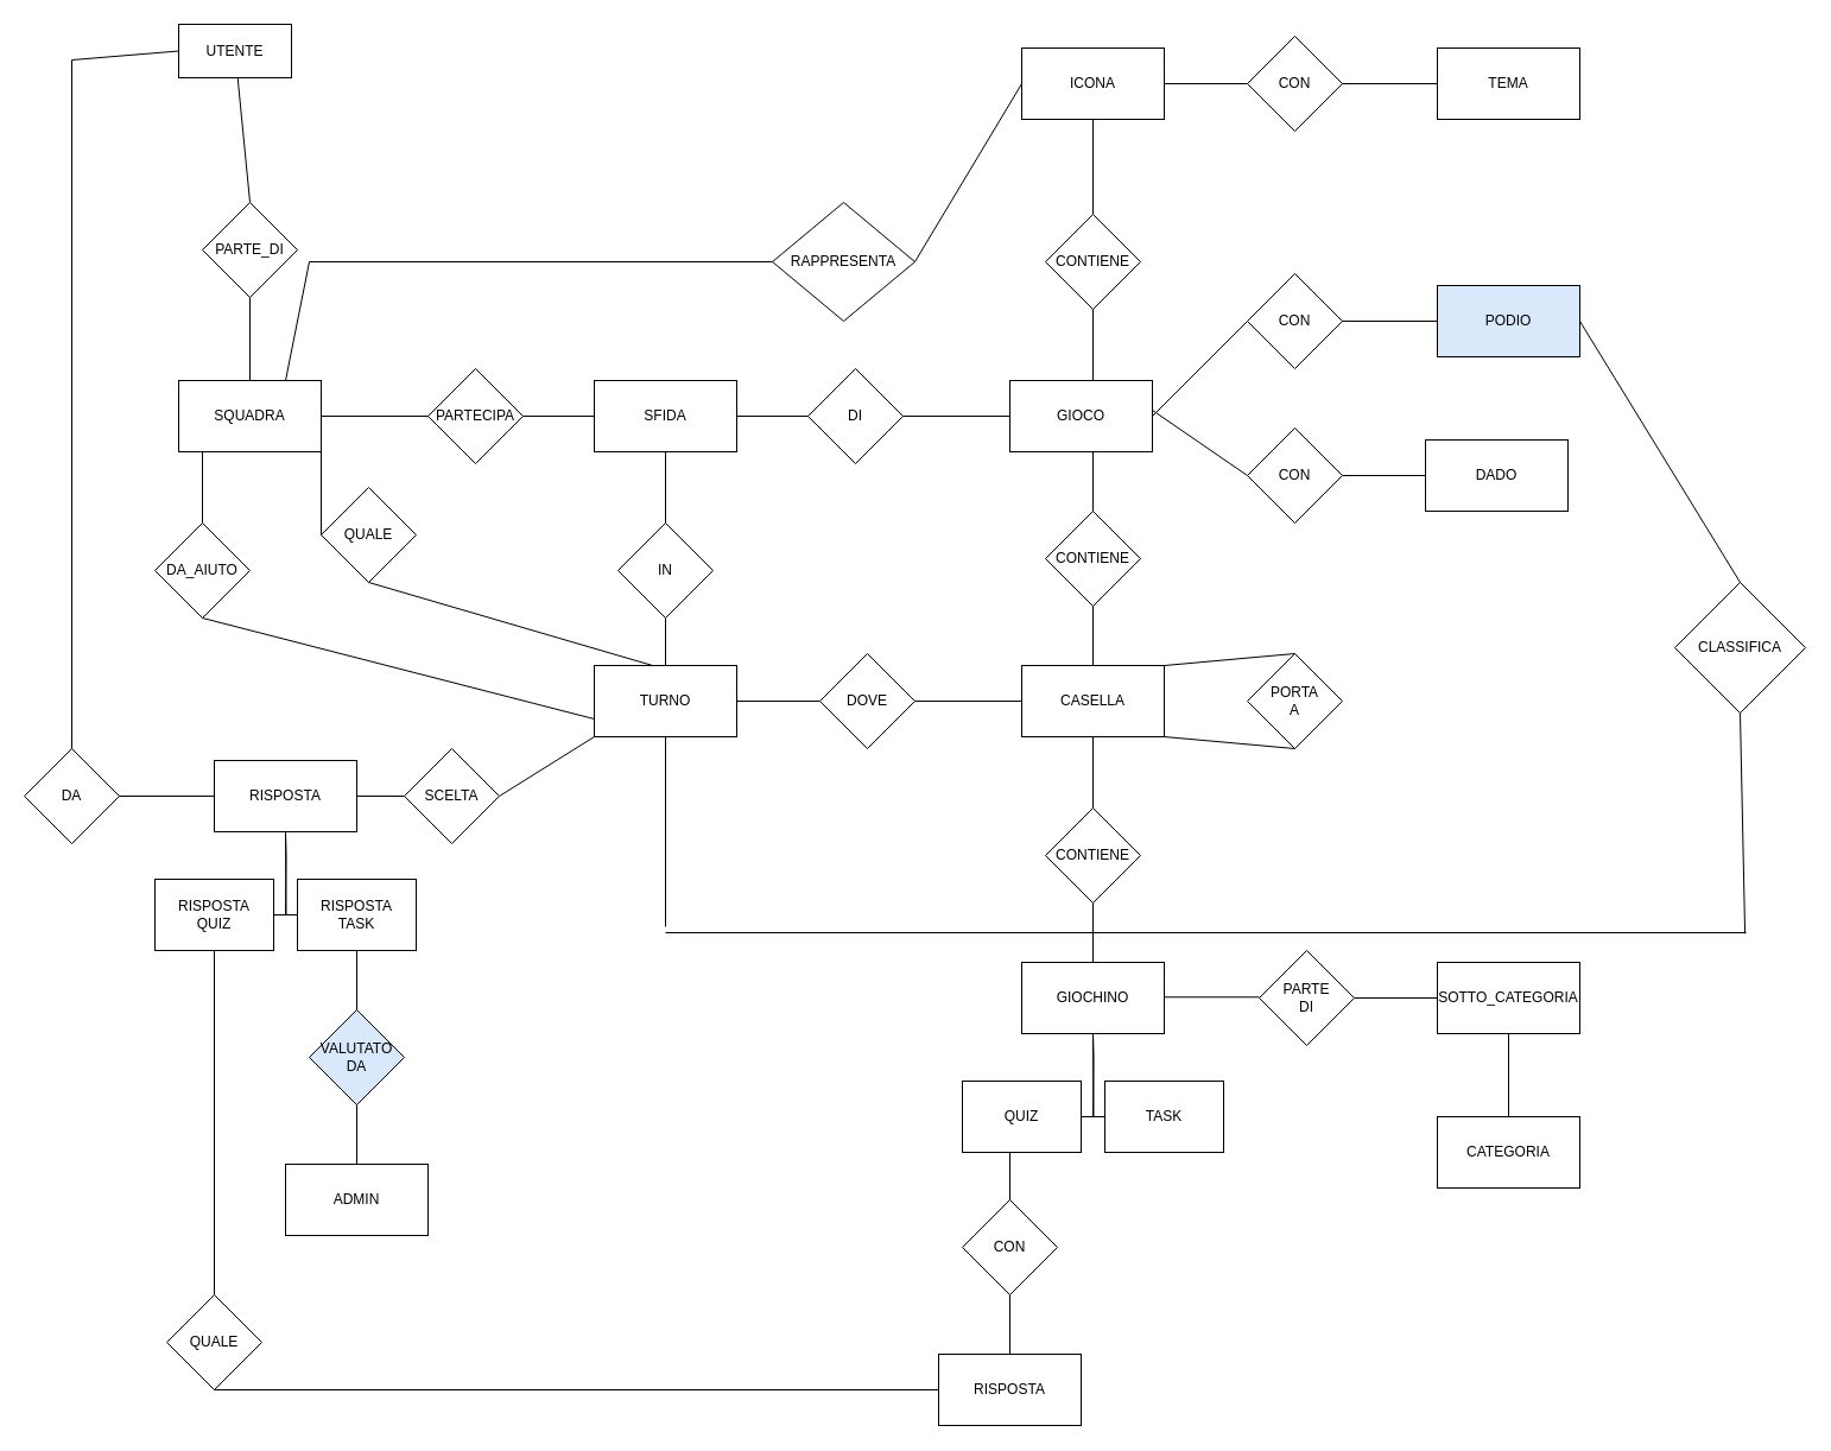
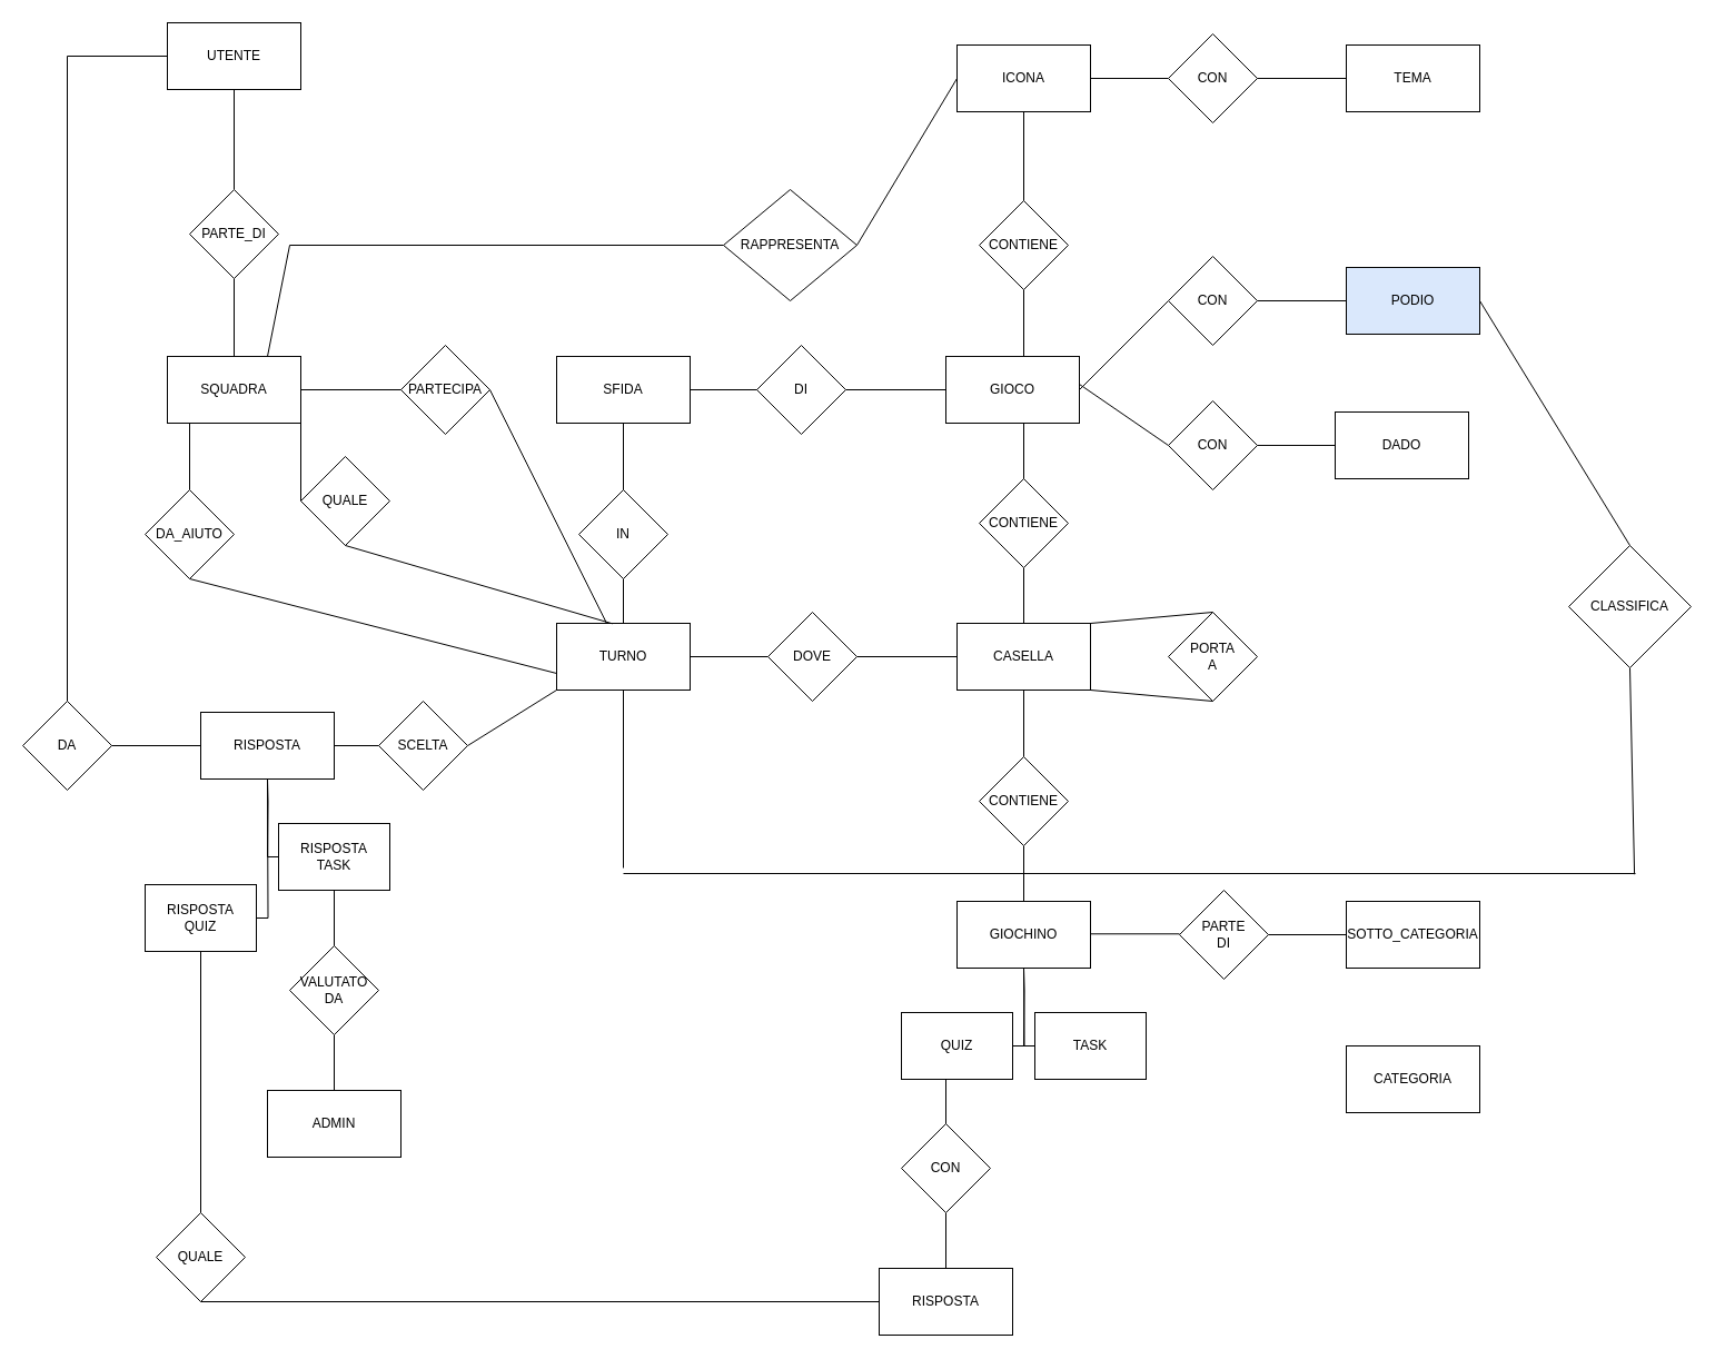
- <mxCell id="2" value="UTENTE" style="rounded=0;whiteSpace=wrap;html=1;" vertex="1" parent="1"><mxGeometry x="150" y="20" width="95" height="45" as="geometry" /></mxCell>
+ <mxCell id="2" value="UTENTE" style="rounded=0;whiteSpace=wrap;html=1;" vertex="1" parent="1"><mxGeometry x="150" y="20" width="120" height="60" as="geometry" /></mxCell>
- <mxCell id="9" value="" style="endArrow=none;html=1;exitX=1;exitY=0.5;exitDx=0;exitDy=0;" edge="1" parent="1" source="8" target="10"><mxGeometry width="50" height="50" relative="1" as="geometry"><mxPoint x="330" y="120" as="sourcePoint" /><mxPoint x="530" y="350" as="targetPoint" /></mxGeometry></mxCell>
+ <mxCell id="9" value="" style="endArrow=none;html=1;exitX=1;exitY=0.5;exitDx=0;exitDy=0;" edge="1" parent="1" source="8" target="24"><mxGeometry width="50" height="50" relative="1" as="geometry"><mxPoint x="330" y="120" as="sourcePoint" /><mxPoint x="530" y="350" as="targetPoint" /></mxGeometry></mxCell>
- <mxCell id="43" value="RISPOSTA&lt;br&gt;QUIZ" style="whiteSpace=wrap;html=1;align=center;verticalAlign=middle;treeFolding=1;treeMoving=1;" vertex="1" parent="1"><mxGeometry x="130" y="740" width="100" height="60" as="geometry" /></mxCell>
+ <mxCell id="43" value="RISPOSTA&lt;br&gt;QUIZ" style="whiteSpace=wrap;html=1;align=center;verticalAlign=middle;treeFolding=1;treeMoving=1;" vertex="1" parent="1"><mxGeometry x="130" y="795" width="100" height="60" as="geometry" /></mxCell>
- <mxCell id="46" value="VALUTATO&lt;br&gt;DA" style="rhombus;whiteSpace=wrap;html=1;fillColor=#dae8fc;" vertex="1" parent="1"><mxGeometry x="260" y="850" width="80" height="80" as="geometry" /></mxCell>
+ <mxCell id="46" value="VALUTATO&lt;br&gt;DA" style="rhombus;whiteSpace=wrap;html=1;" vertex="1" parent="1"><mxGeometry x="260" y="850" width="80" height="80" as="geometry" /></mxCell>
- <mxCell id="85" value="" style="endArrow=none;html=1;exitX=0.5;exitY=0;exitDx=0;exitDy=0;entryX=0.5;entryY=1;entryDx=0;entryDy=0;" edge="1" parent="1" source="84" target="82"><mxGeometry width="50" height="50" relative="1" as="geometry"><mxPoint x="1230" y="920" as="sourcePoint" /><mxPoint x="1280" y="870" as="targetPoint" /></mxGeometry></mxCell>
